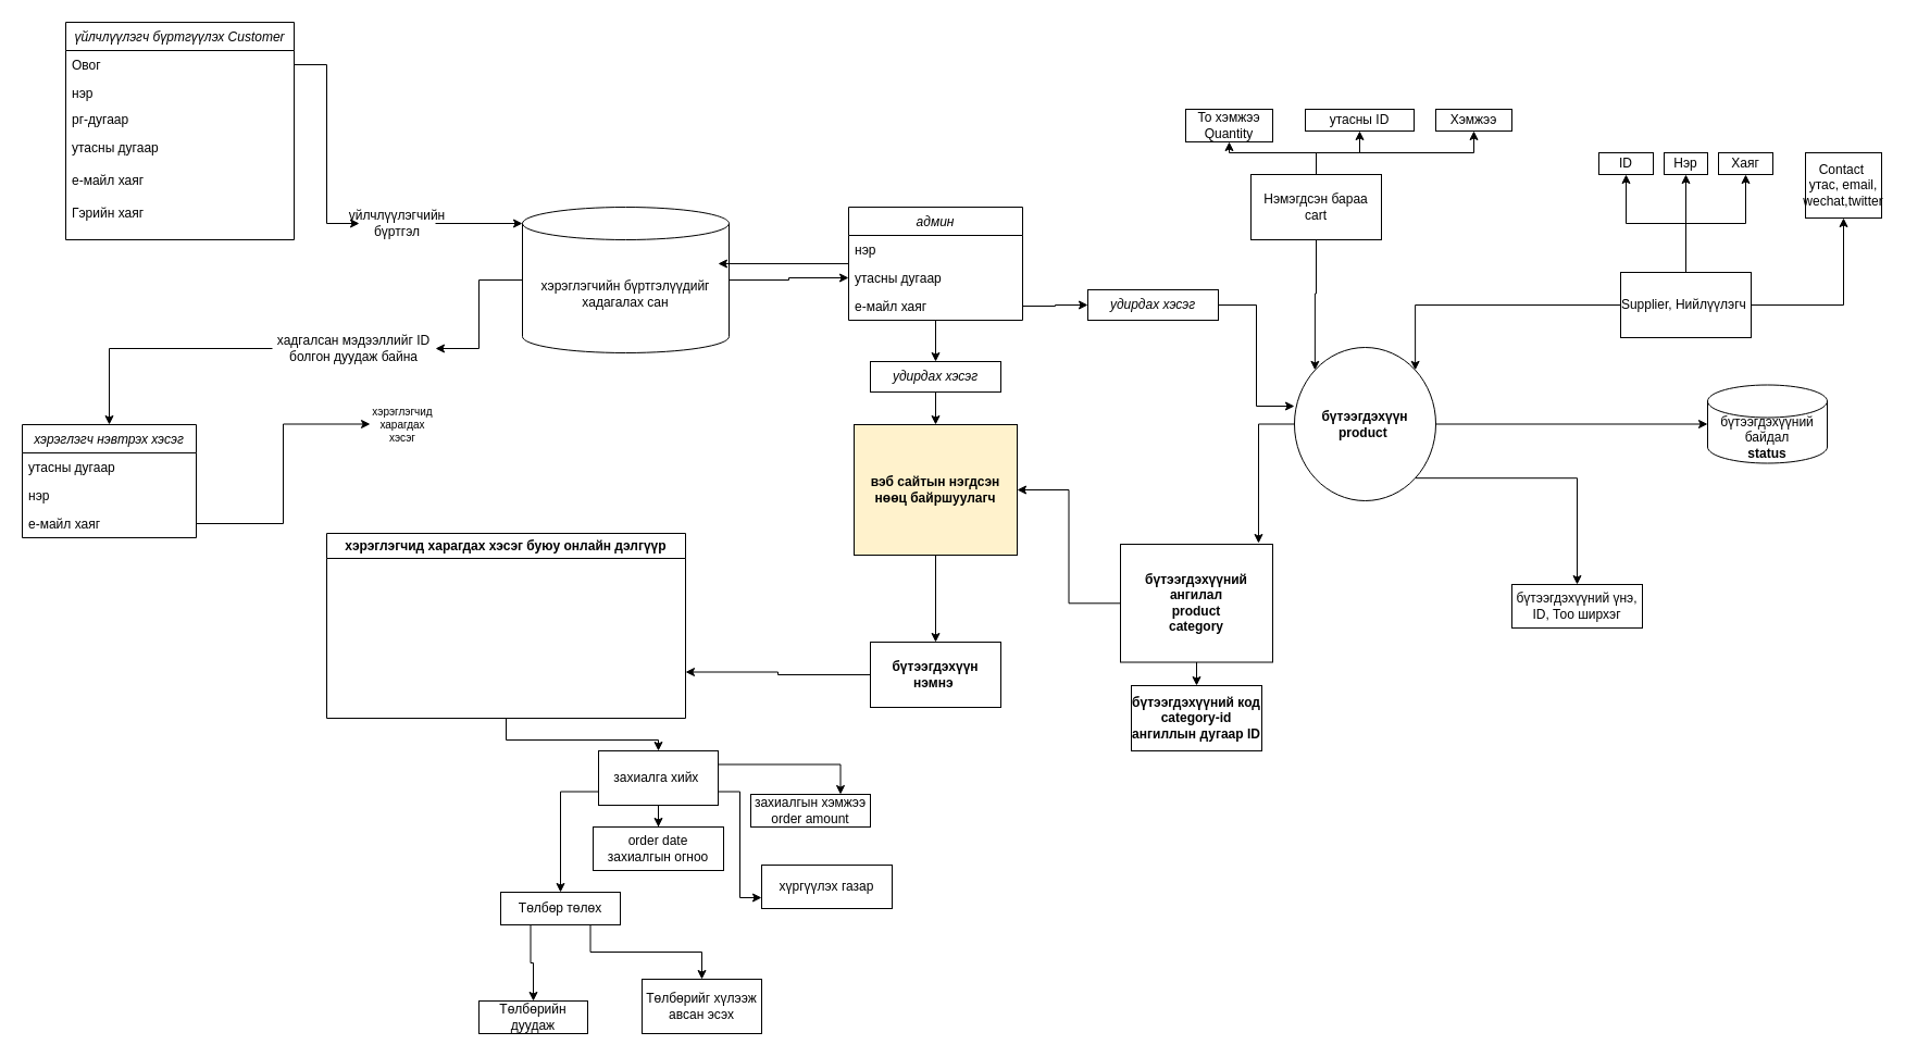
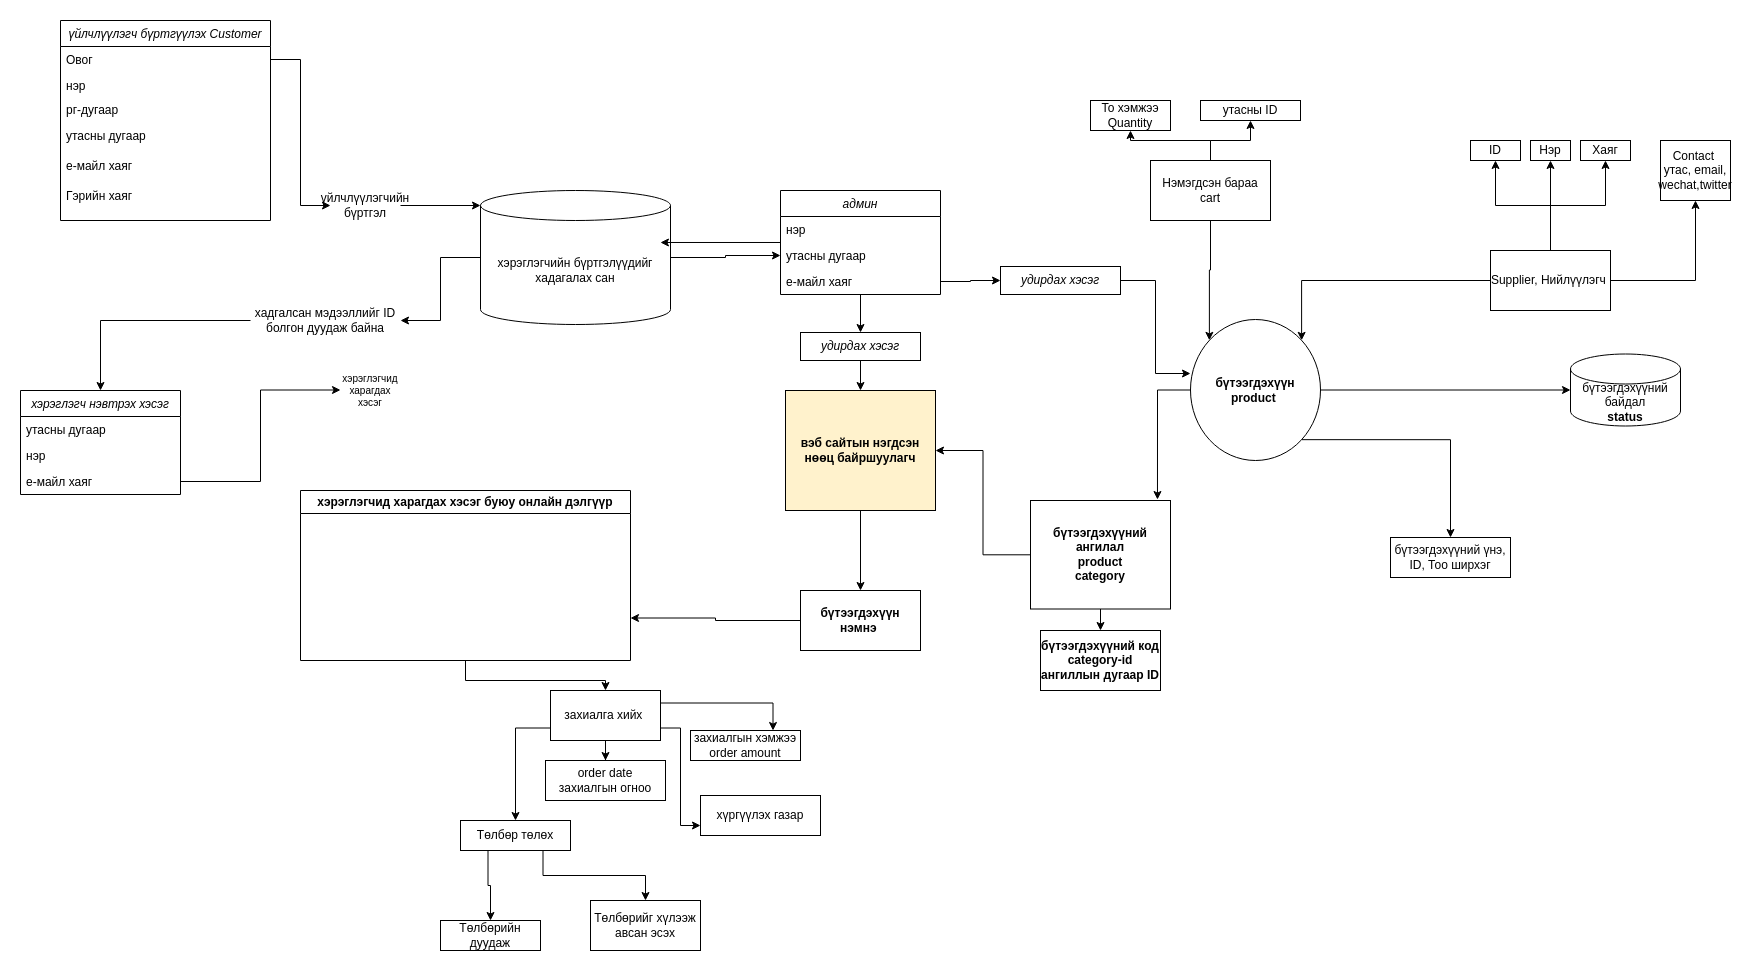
- <mxCell id="46" value="Хэмжээ" style="rounded=0;whiteSpace=wrap;html=1;" vertex="1" parent="1"><mxGeometry x="1320" y="100" width="70" height="20" as="geometry" /></mxCell>
- <mxCell id="41" style="edgeStyle=orthogonalEdgeStyle;rounded=0;orthogonalLoop=1;jettySize=auto;html=1;exitX=0.5;exitY=0;exitDx=0;exitDy=0;" edge="1" parent="1" source="43" target="46"><mxGeometry relative="1" as="geometry"><mxPoint x="1320" y="180" as="targetPoint" /></mxGeometry></mxCell>
